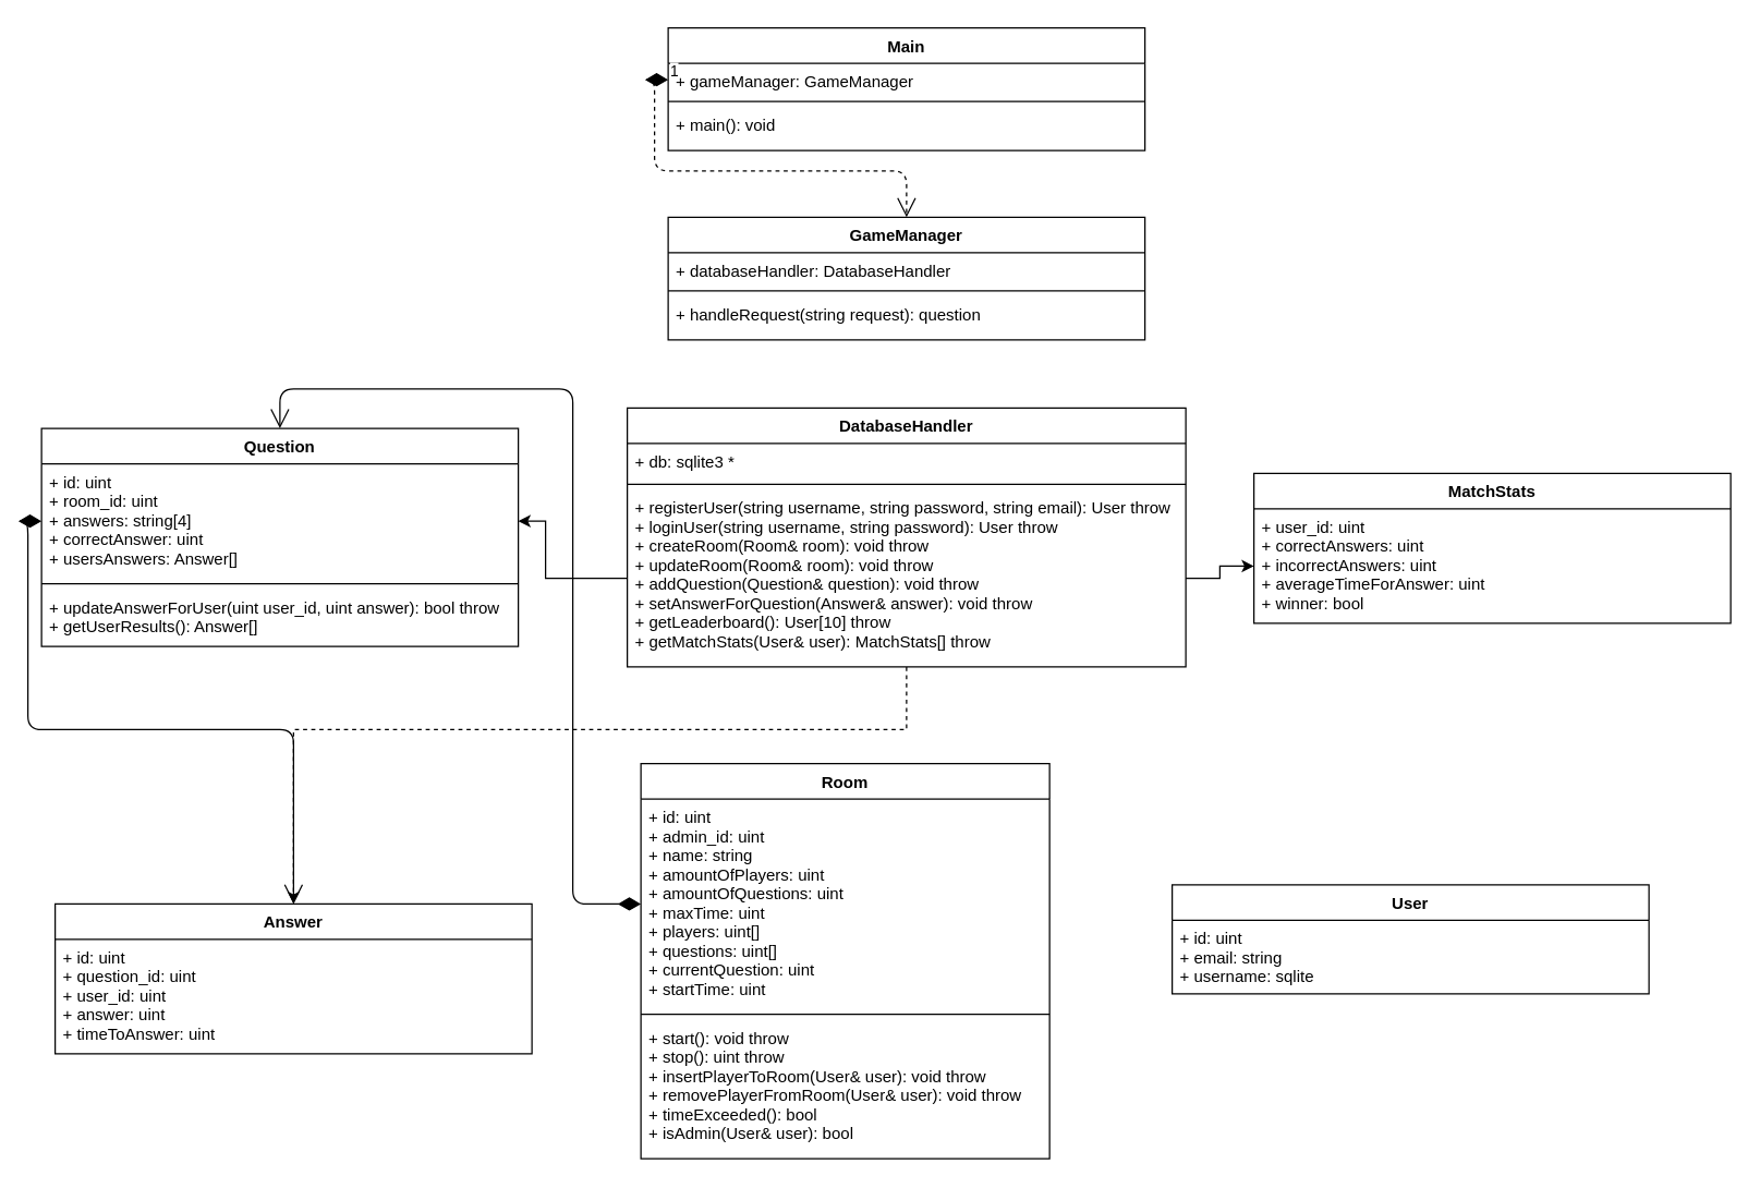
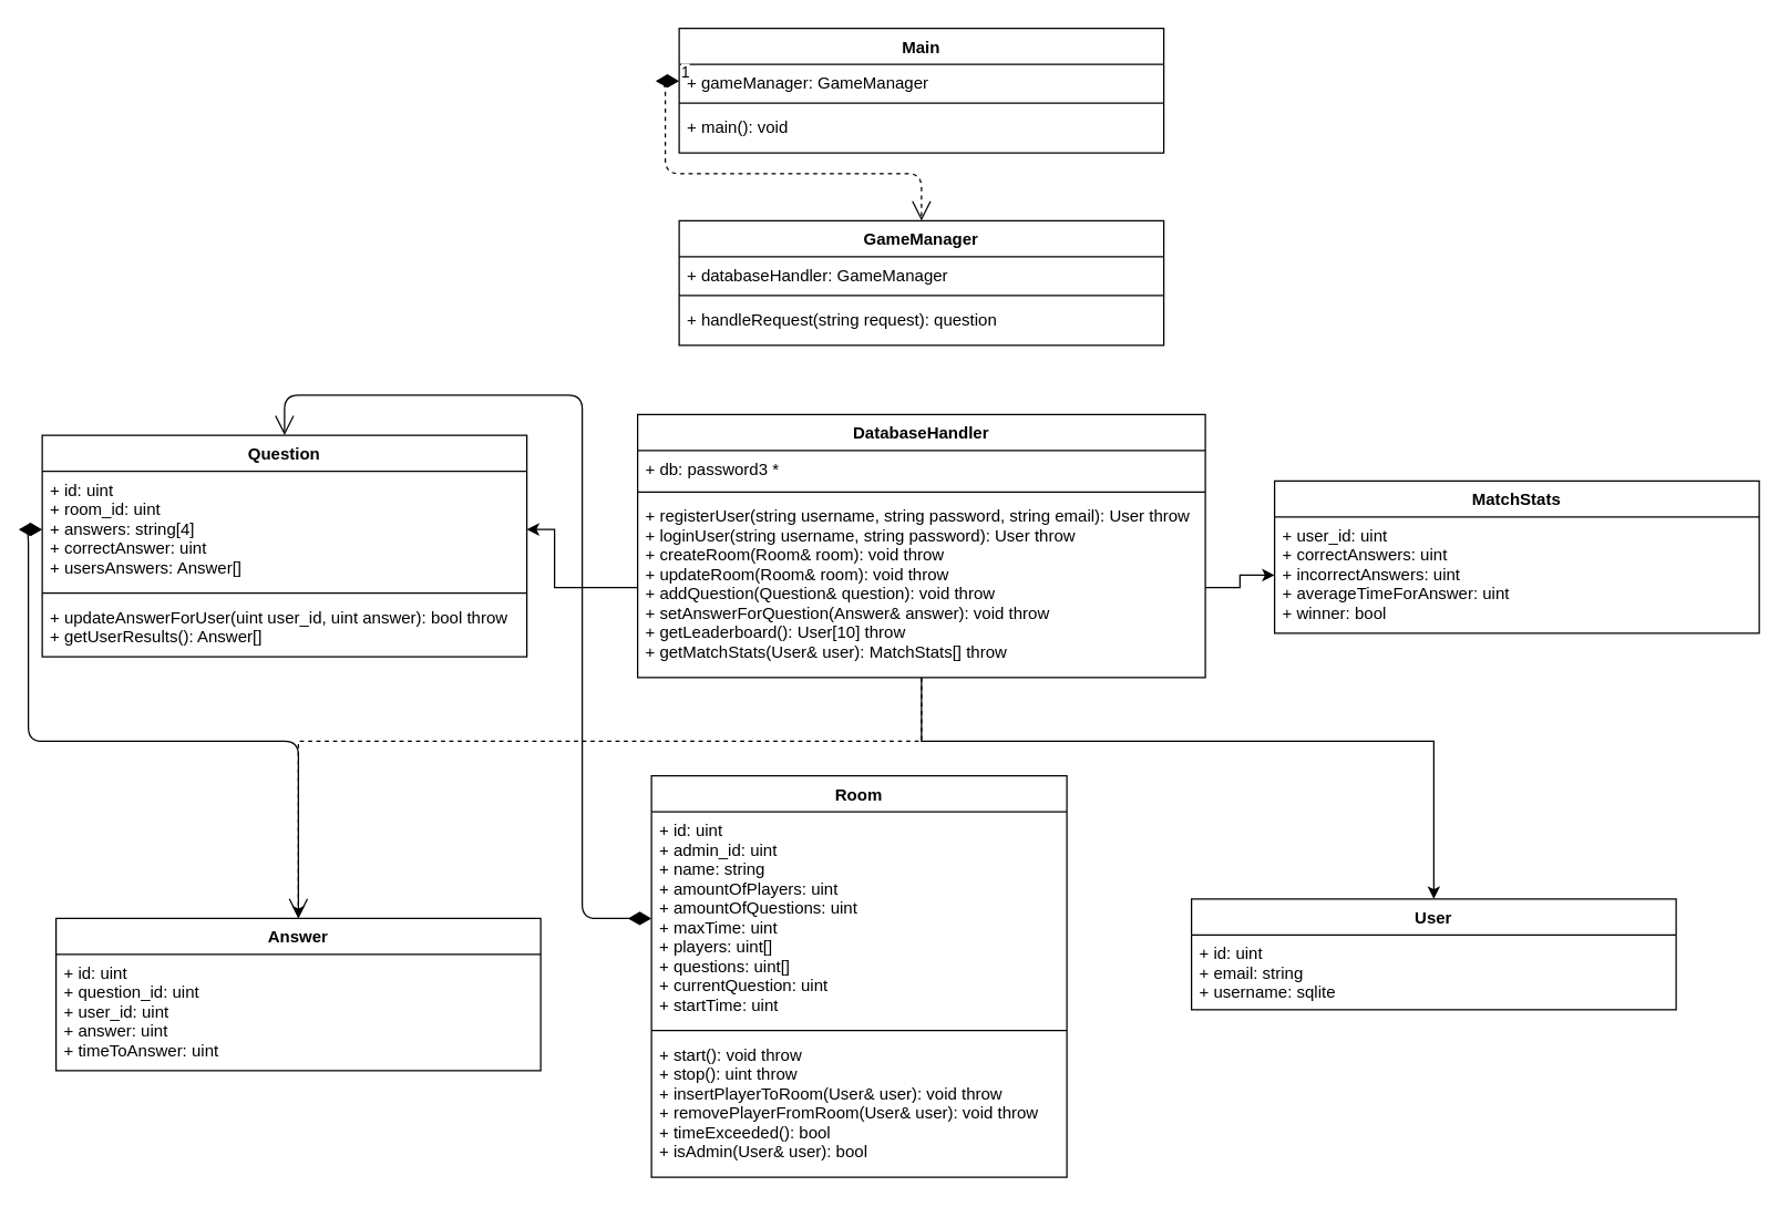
- <mxCell id="23" value="+ databaseHandler: DatabaseHandler&#10;" style="text;strokeColor=none;fillColor=none;align=left;verticalAlign=top;spacingLeft=4;spacingRight=4;overflow=hidden;rotatable=0;points=[[0,0.5],[1,0.5]];portConstraint=eastwest;" vertex="1" parent="22"><mxGeometry y="26" width="350" height="24" as="geometry" /></mxCell>
+ <mxCell id="23" value="+ databaseHandler: GameManager&#10;" style="text;strokeColor=none;fillColor=none;align=left;verticalAlign=top;spacingLeft=4;spacingRight=4;overflow=hidden;rotatable=0;points=[[0,0.5],[1,0.5]];portConstraint=eastwest;" vertex="1" parent="22"><mxGeometry y="26" width="350" height="24" as="geometry" /></mxCell>
- <mxCell id="5" value="+ db: sqlite3 *&#10;" style="text;strokeColor=none;fillColor=none;align=left;verticalAlign=top;spacingLeft=4;spacingRight=4;overflow=hidden;rotatable=0;points=[[0,0.5],[1,0.5]];portConstraint=eastwest;" vertex="1" parent="4"><mxGeometry y="26" width="410" height="26" as="geometry" /></mxCell>
+ <mxCell id="5" value="+ db: password3 *&#10;" style="text;strokeColor=none;fillColor=none;align=left;verticalAlign=top;spacingLeft=4;spacingRight=4;overflow=hidden;rotatable=0;points=[[0,0.5],[1,0.5]];portConstraint=eastwest;" vertex="1" parent="4"><mxGeometry y="26" width="410" height="26" as="geometry" /></mxCell>
+ <mxCell id="2" style="edgeStyle=orthogonalEdgeStyle;rounded=0;orthogonalLoop=1;jettySize=auto;html=1;entryX=0.5;entryY=0;entryDx=0;entryDy=0;" edge="1" parent="1" source="4" target="18"><mxGeometry relative="1" as="geometry"><Array as="points"><mxPoint x="665" y="535" /><mxPoint x="1035" y="535" /></Array></mxGeometry></mxCell>
